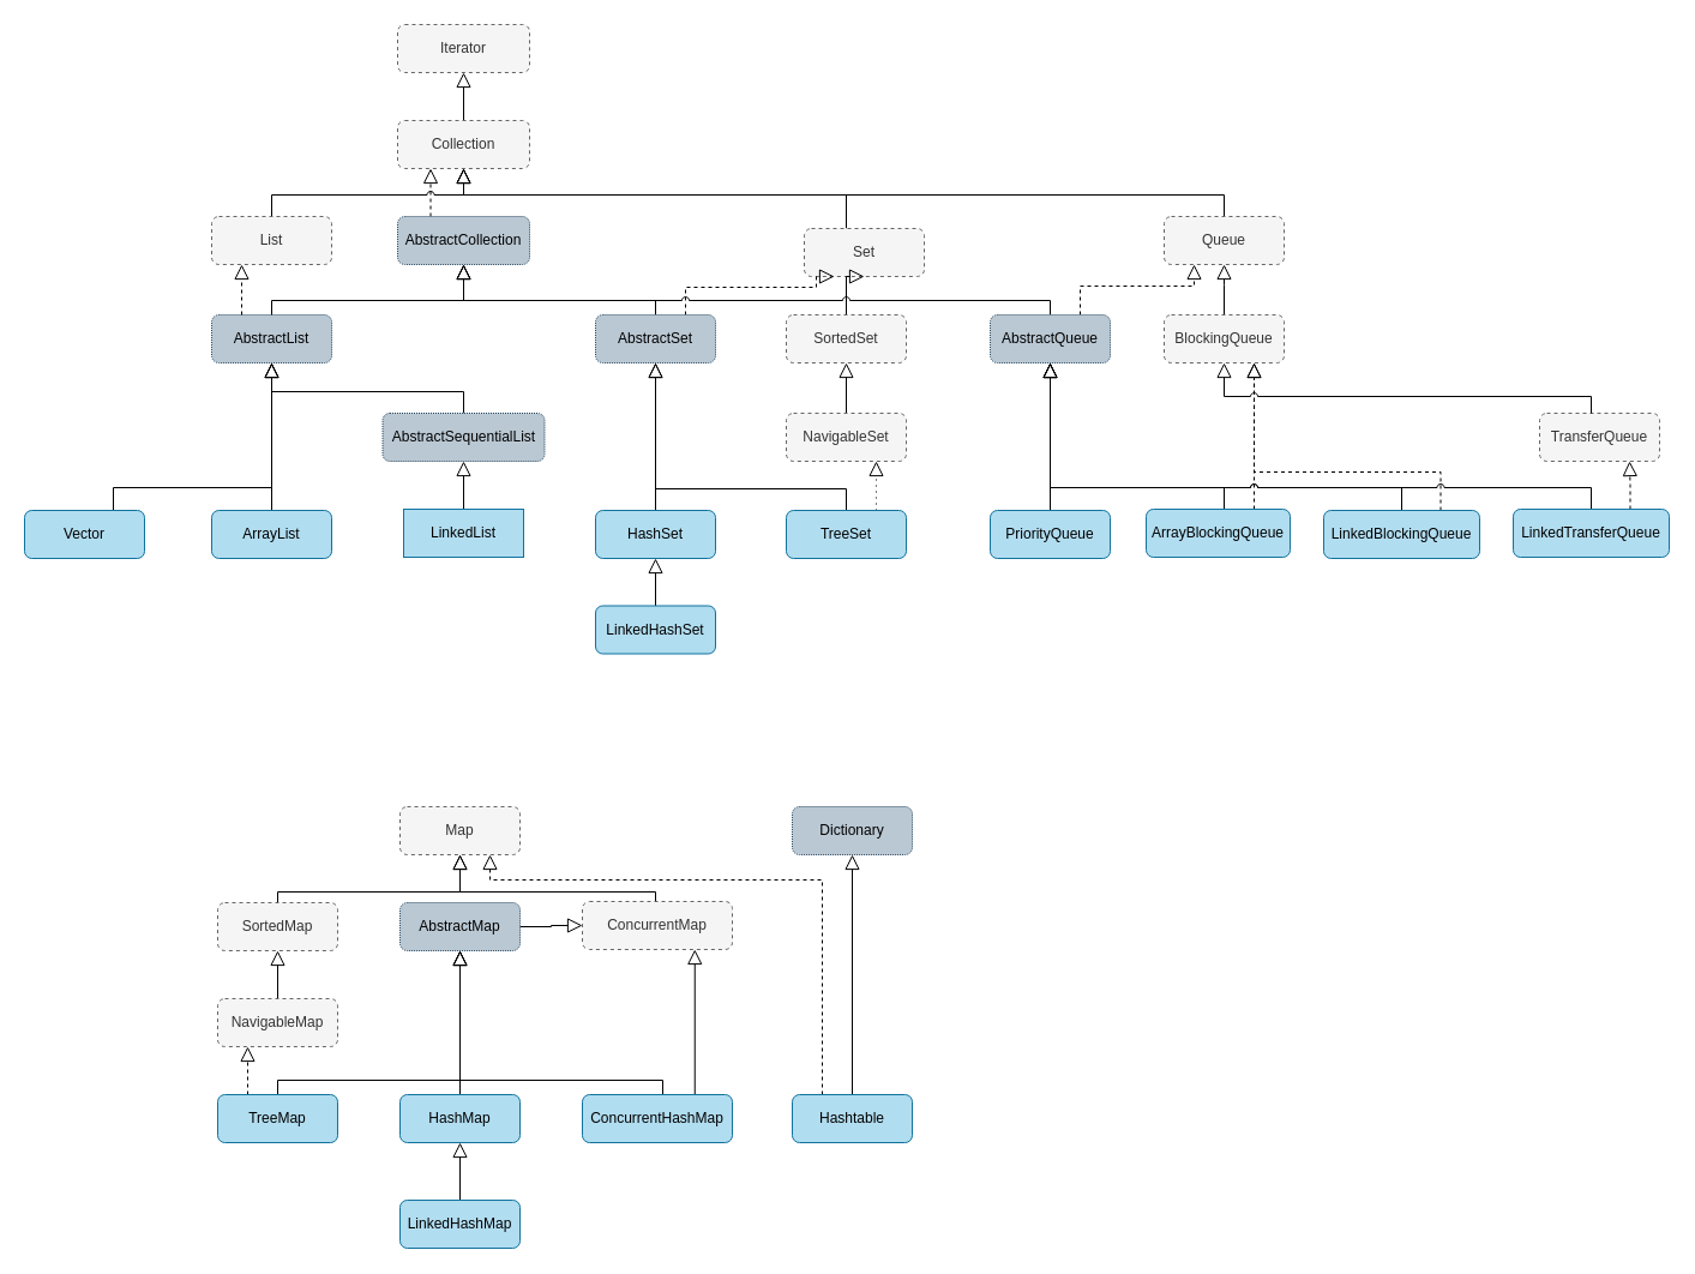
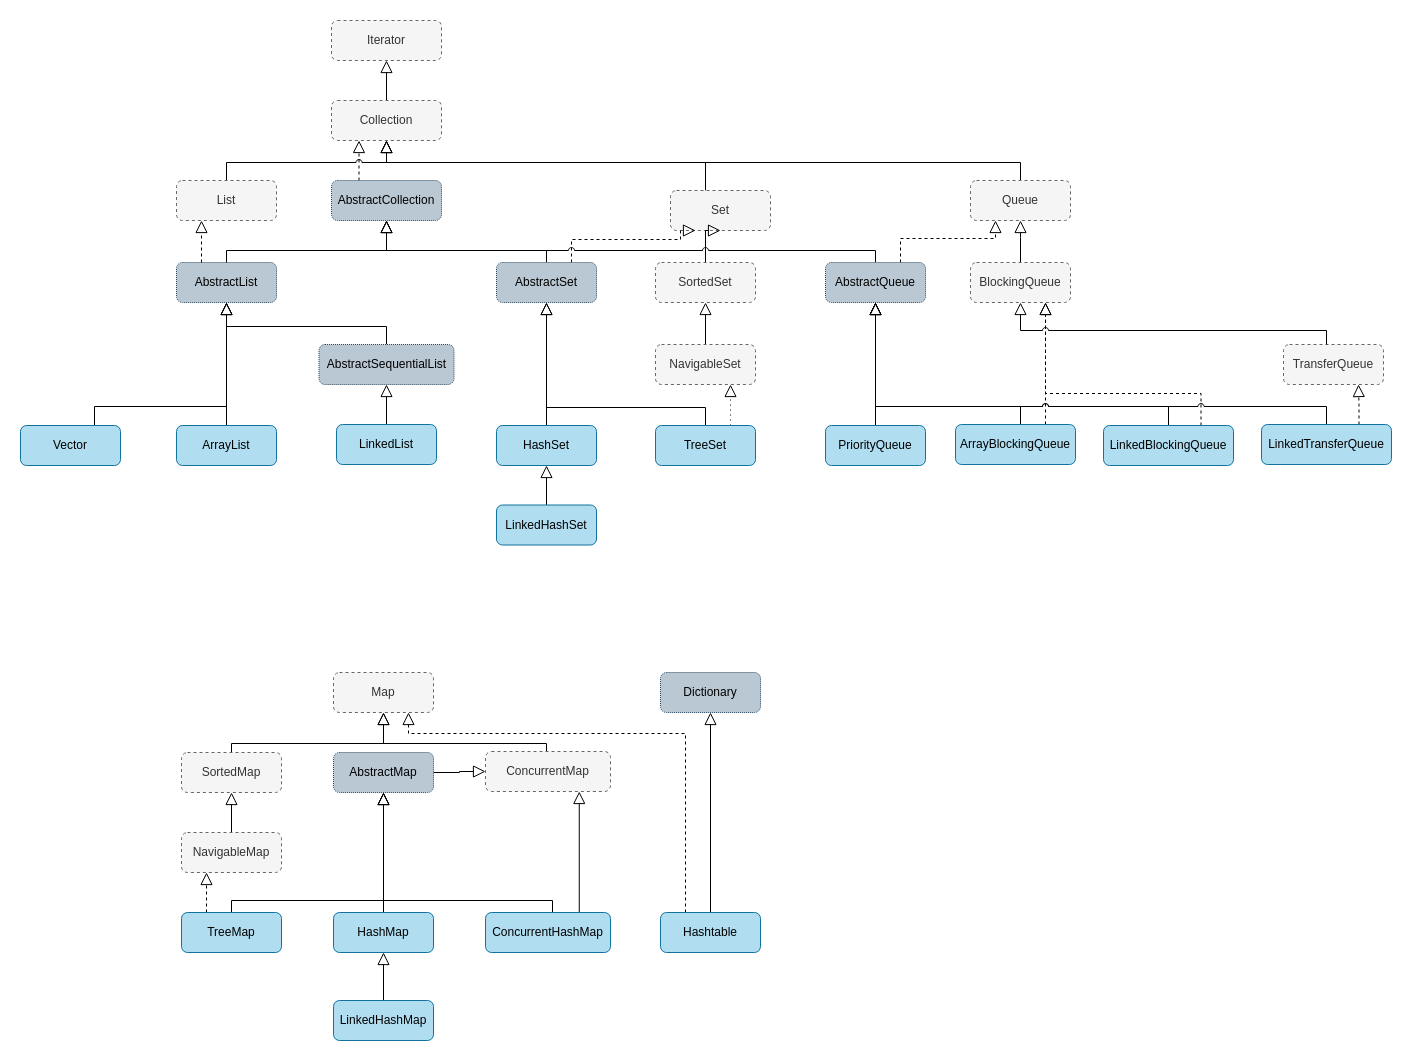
- <mxCell id="37" value="LinkedList" style="whiteSpace=wrap;html=1;fillColor=#b1ddf0;strokeColor=#10739e;rounded=0;" parent="1" vertex="1"><mxGeometry x="336" y="424" width="100" height="40" as="geometry" /></mxCell>
+ <mxCell id="37" value="LinkedList" style="rounded=1;whiteSpace=wrap;html=1;fillColor=#b1ddf0;strokeColor=#10739e;" parent="1" vertex="1"><mxGeometry x="336" y="424" width="100" height="40" as="geometry" /></mxCell>
